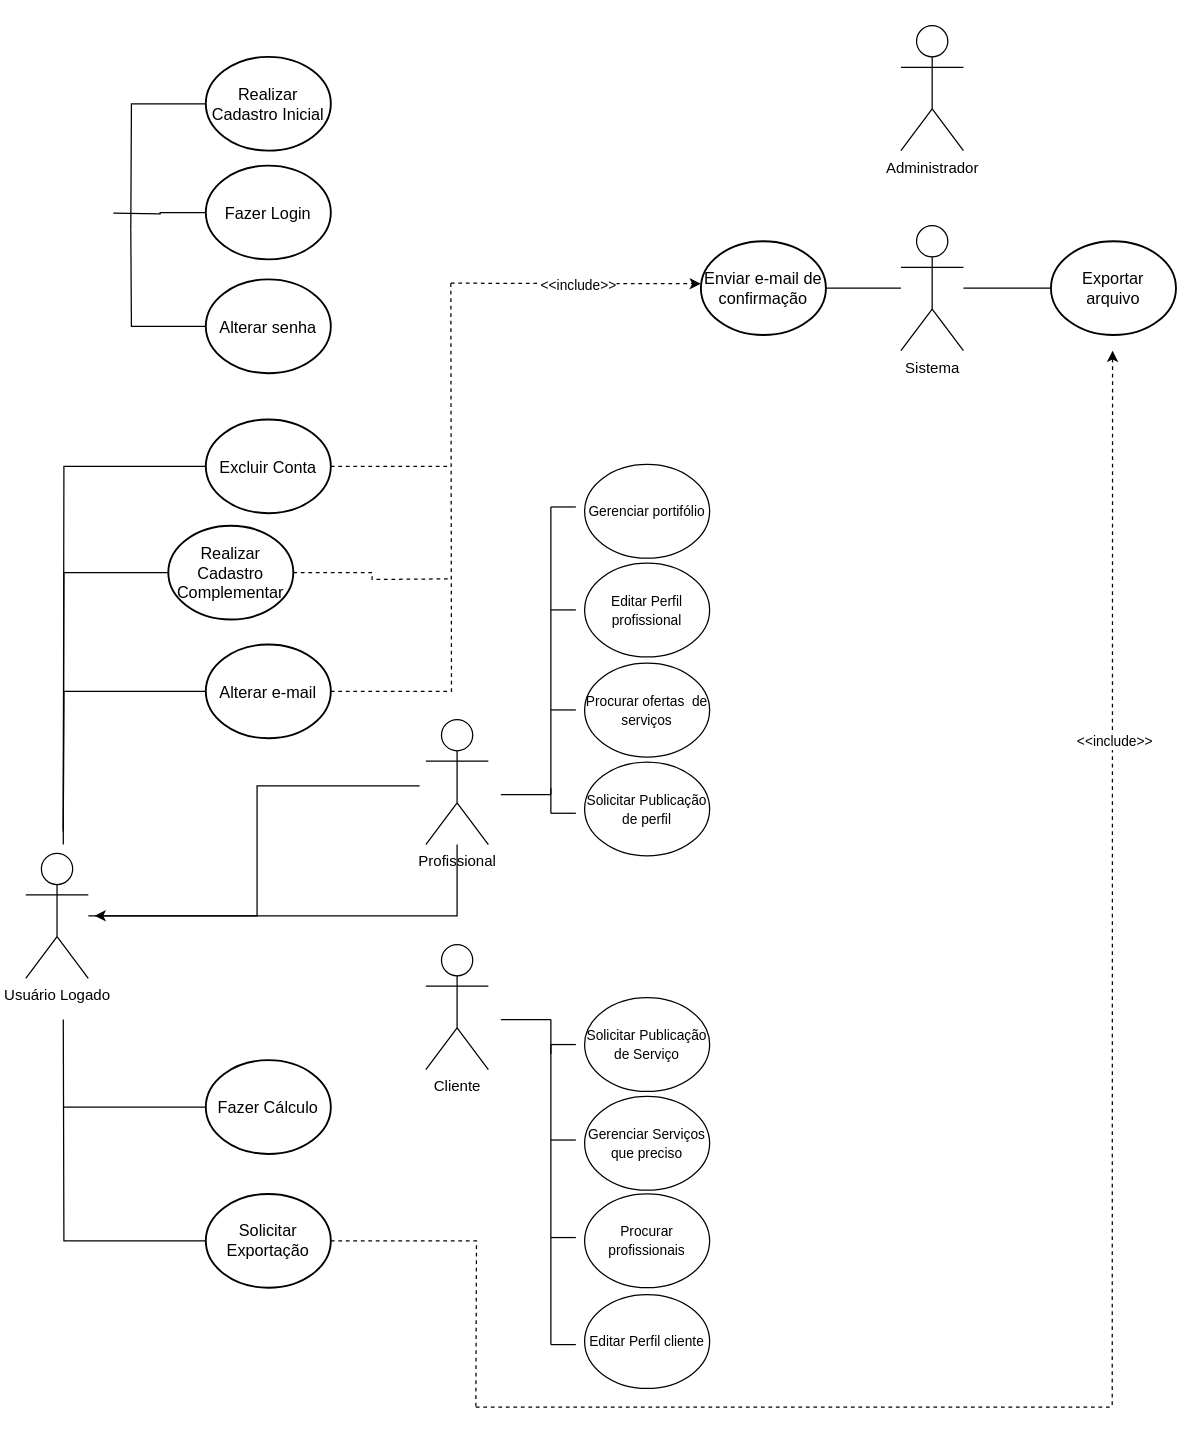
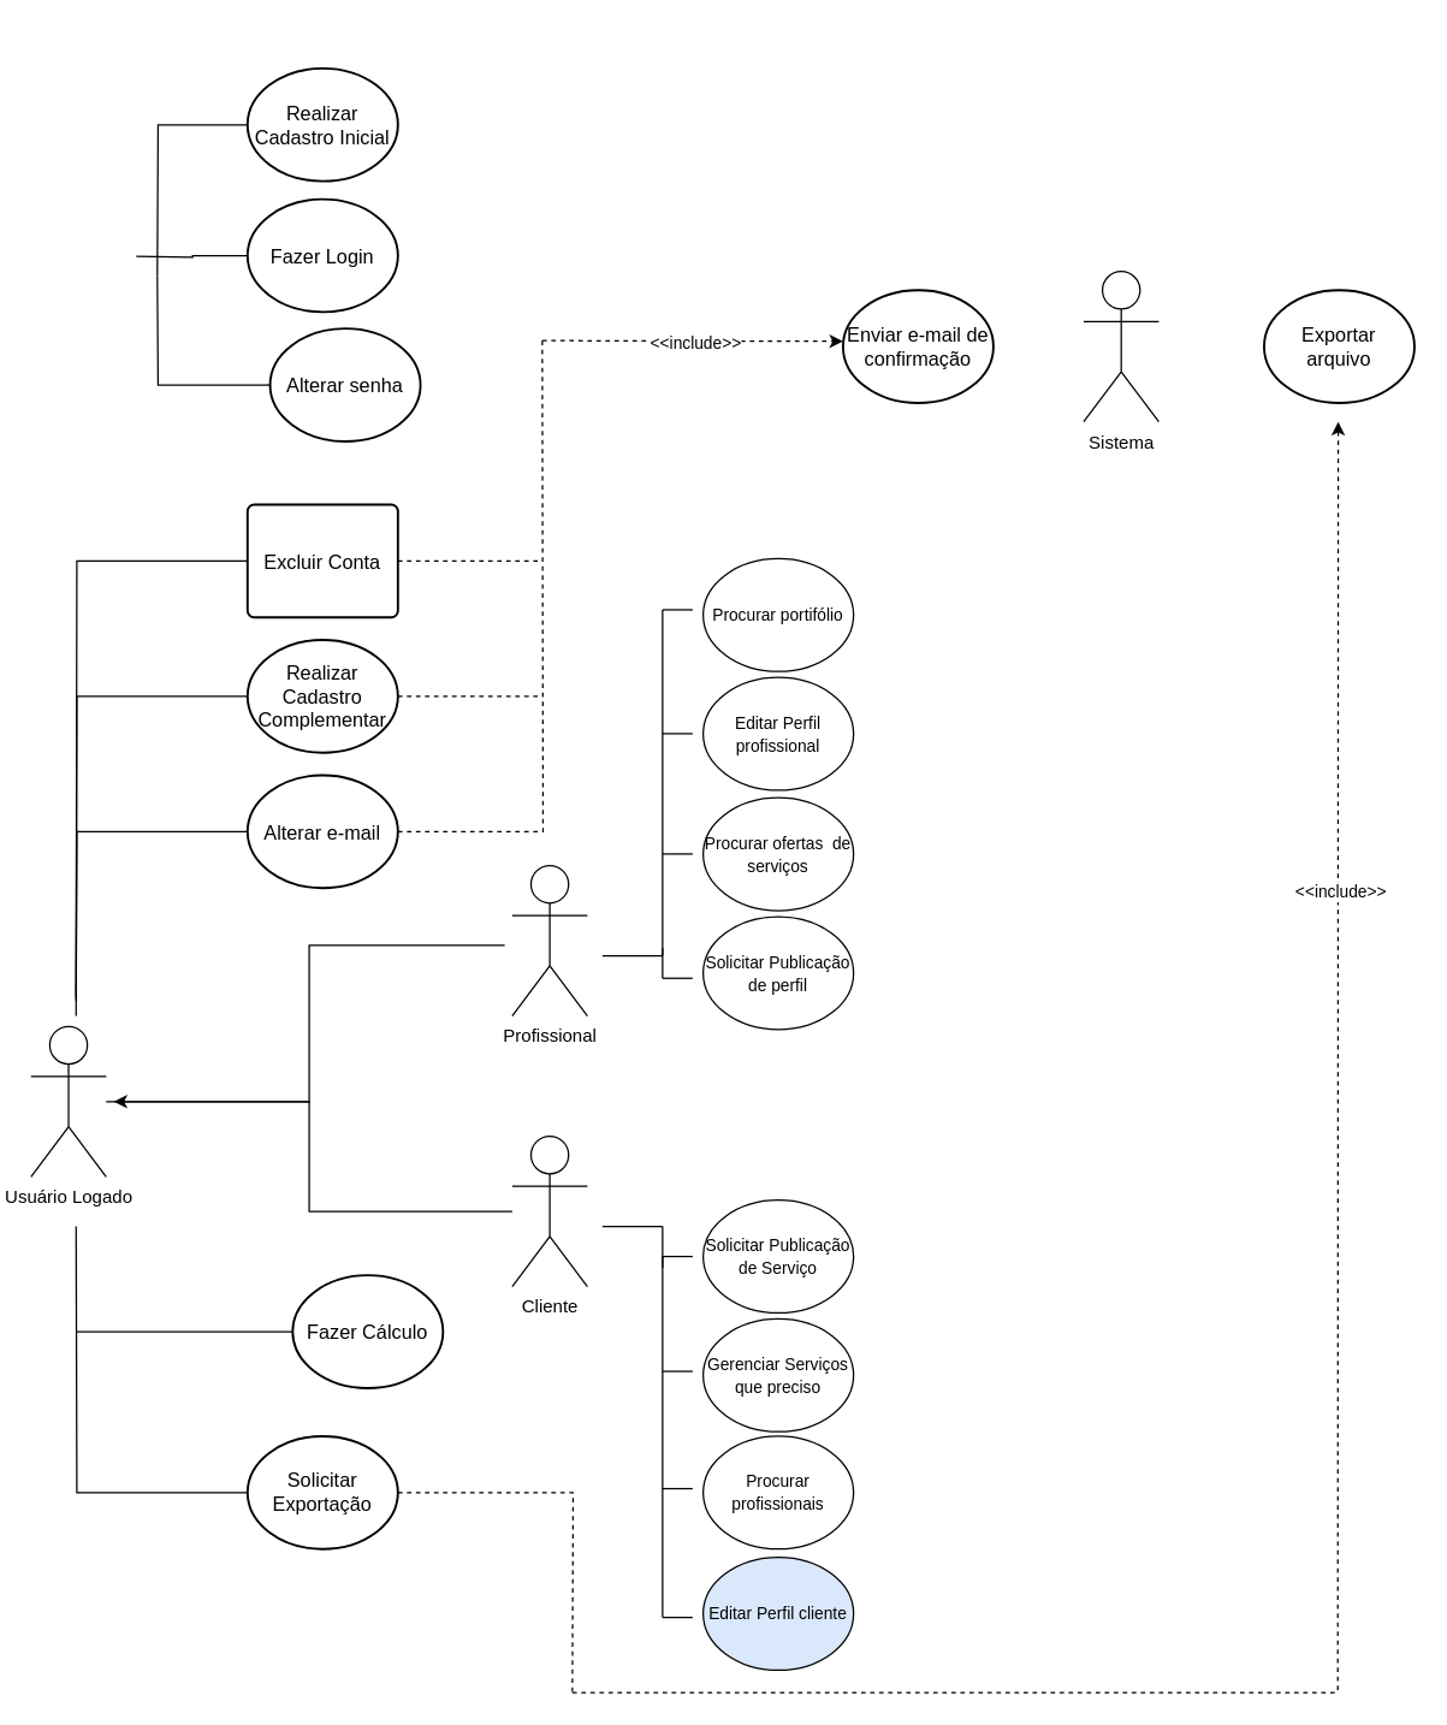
- <mxCell id="17" value="Administrador" style="shape=umlActor;verticalLabelPosition=bottom;verticalAlign=top;html=1;outlineConnect=0;" vertex="1" parent="1"><mxGeometry x="720" y="20" width="50" height="100" as="geometry" /></mxCell>
- <mxCell id="14" style="edgeStyle=orthogonalEdgeStyle;rounded=0;orthogonalLoop=1;jettySize=auto;html=1;endArrow=none;endFill=0;" edge="1" parent="1" source="16" target="12"><mxGeometry relative="1" as="geometry" /></mxCell>
- <mxCell id="15" style="edgeStyle=orthogonalEdgeStyle;rounded=0;orthogonalLoop=1;jettySize=auto;html=1;endArrow=none;endFill=0;" edge="1" parent="1" source="16" target="13"><mxGeometry relative="1" as="geometry" /></mxCell>
- <mxCell id="23" value="Alterar senha" style="html=1;overflow=block;blockSpacing=1;whiteSpace=wrap;ellipse;fontSize=13;spacing=3.8;strokeOpacity=100;fillOpacity=100;rounded=1;absoluteArcSize=1;arcSize=9;fillColor=#ffffff;strokeWidth=1.5;lucidId=l7OSwPTKpP~G;flipV=0;" vertex="1" parent="1"><mxGeometry x="164" y="223" width="100" height="75" as="geometry" /></mxCell>
+ <mxCell id="23" value="Alterar senha" style="html=1;overflow=block;blockSpacing=1;whiteSpace=wrap;ellipse;fontSize=13;spacing=3.8;strokeOpacity=100;fillOpacity=100;rounded=1;absoluteArcSize=1;arcSize=9;fillColor=#ffffff;strokeWidth=1.5;lucidId=l7OSwPTKpP~G;flipV=0;" vertex="1" parent="1"><mxGeometry x="179" y="218" width="100" height="75" as="geometry" /></mxCell>
- <mxCell id="34" value="Excluir Conta" style="html=1;overflow=block;blockSpacing=1;whiteSpace=wrap;ellipse;fontSize=13;spacing=3.8;strokeOpacity=100;fillOpacity=100;rounded=1;absoluteArcSize=1;arcSize=9;fillColor=#ffffff;strokeWidth=1.5;lucidId=IdPSWqCeSP1q;flipV=0;" vertex="1" parent="1"><mxGeometry x="164" y="335" width="100" height="75" as="geometry" /></mxCell>
+ <mxCell id="34" value="Excluir Conta" style="html=1;overflow=block;blockSpacing=1;whiteSpace=wrap;fontSize=13;spacing=3.8;strokeOpacity=100;fillOpacity=100;absoluteArcSize=1;arcSize=9;fillColor=#ffffff;strokeWidth=1.5;lucidId=IdPSWqCeSP1q;flipV=0;rounded=1;" vertex="1" parent="1"><mxGeometry x="164" y="335" width="100" height="75" as="geometry" /></mxCell>
- <mxCell id="9" value="&lt;font style=&quot;font-size: 11px;&quot;&gt;Gerenciar portifólio&lt;/font&gt;" style="ellipse;whiteSpace=wrap;html=1;flipV=0;" parent="1" vertex="1"><mxGeometry x="467" y="371" width="100" height="75" as="geometry" /></mxCell>
+ <mxCell id="9" value="&lt;font style=&quot;font-size: 11px;&quot;&gt;Procurar portifólio&lt;/font&gt;" style="ellipse;whiteSpace=wrap;html=1;flipV=0;" parent="1" vertex="1"><mxGeometry x="467" y="371" width="100" height="75" as="geometry" /></mxCell>
- <mxCell id="28" value="Realizar Cadastro Complementar" style="html=1;overflow=block;blockSpacing=1;whiteSpace=wrap;ellipse;fontSize=13;spacing=3.8;strokeOpacity=100;fillOpacity=100;rounded=1;absoluteArcSize=1;arcSize=9;fillColor=#ffffff;strokeWidth=1.5;lucidId=l7OSwPTKpP~G;flipV=0;" vertex="1" parent="1"><mxGeometry x="134" y="420" width="100" height="75" as="geometry" /></mxCell>
+ <mxCell id="28" value="Realizar Cadastro Complementar" style="html=1;overflow=block;blockSpacing=1;whiteSpace=wrap;ellipse;fontSize=13;spacing=3.8;strokeOpacity=100;fillOpacity=100;rounded=1;absoluteArcSize=1;arcSize=9;fillColor=#ffffff;strokeWidth=1.5;lucidId=l7OSwPTKpP~G;flipV=0;" vertex="1" parent="1"><mxGeometry x="164" y="425" width="100" height="75" as="geometry" /></mxCell>
- <mxCell id="24" style="edgeStyle=orthogonalEdgeStyle;rounded=0;orthogonalLoop=1;jettySize=auto;html=1;endArrow=none;endFill=0;" edge="1" parent="1" source="25" target="5"><mxGeometry relative="1" as="geometry"><mxPoint x="330" y="755" as="targetPoint" /></mxGeometry></mxCell>
+ <mxCell id="24" style="edgeStyle=orthogonalEdgeStyle;rounded=0;orthogonalLoop=1;jettySize=auto;html=1;endArrow=none;endFill=0;" edge="1" parent="1" source="25" target="2"><mxGeometry relative="1" as="geometry"><mxPoint x="330" y="755" as="targetPoint" /></mxGeometry></mxCell>
- <mxCell id="39" value="Fazer Cálculo " style="html=1;overflow=block;blockSpacing=1;whiteSpace=wrap;ellipse;fontSize=13;spacing=3.8;strokeOpacity=100;fillOpacity=100;rounded=1;absoluteArcSize=1;arcSize=9;fillColor=#ffffff;strokeWidth=1.5;lucidId=f5OSZNZzyYL3;flipV=0;" vertex="1" parent="1"><mxGeometry x="164" y="847.5" width="100" height="75" as="geometry" /></mxCell>
+ <mxCell id="39" value="Fazer Cálculo " style="html=1;overflow=block;blockSpacing=1;whiteSpace=wrap;ellipse;fontSize=13;spacing=3.8;strokeOpacity=100;fillOpacity=100;rounded=1;absoluteArcSize=1;arcSize=9;fillColor=#ffffff;strokeWidth=1.5;lucidId=f5OSZNZzyYL3;flipV=0;" vertex="1" parent="1"><mxGeometry x="194" y="847.5" width="100" height="75" as="geometry" /></mxCell>
- <mxCell id="3" value="&lt;font style=&quot;font-size: 11px;&quot;&gt;Editar Perfil cliente&lt;/font&gt;" style="ellipse;whiteSpace=wrap;html=1;flipV=0;" parent="1" vertex="1"><mxGeometry x="467" y="1035" width="100" height="75" as="geometry" /></mxCell>
+ <mxCell id="3" value="&lt;font style=&quot;font-size: 11px;&quot;&gt;Editar Perfil cliente&lt;/font&gt;" style="ellipse;whiteSpace=wrap;html=1;flipV=0;fillColor=#dae8fc;" parent="1" vertex="1"><mxGeometry x="467" y="1035" width="100" height="75" as="geometry" /></mxCell>
